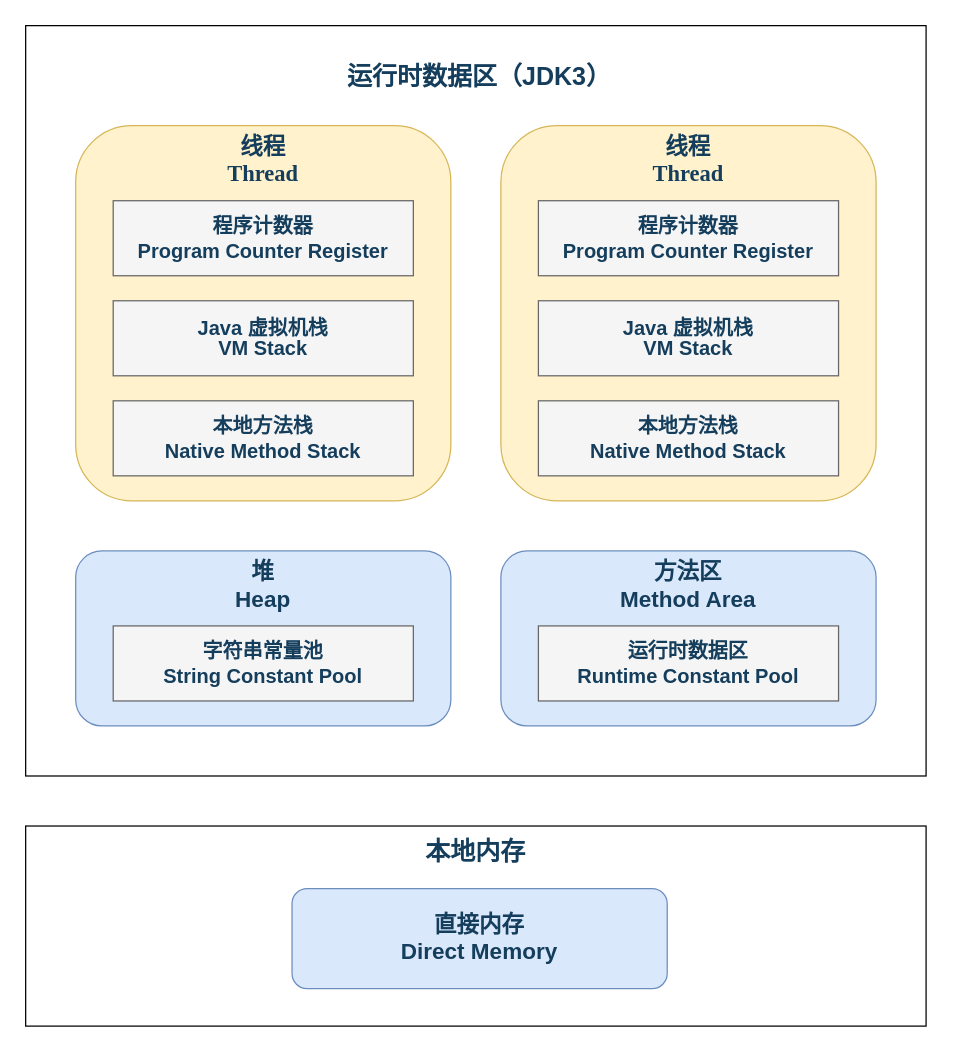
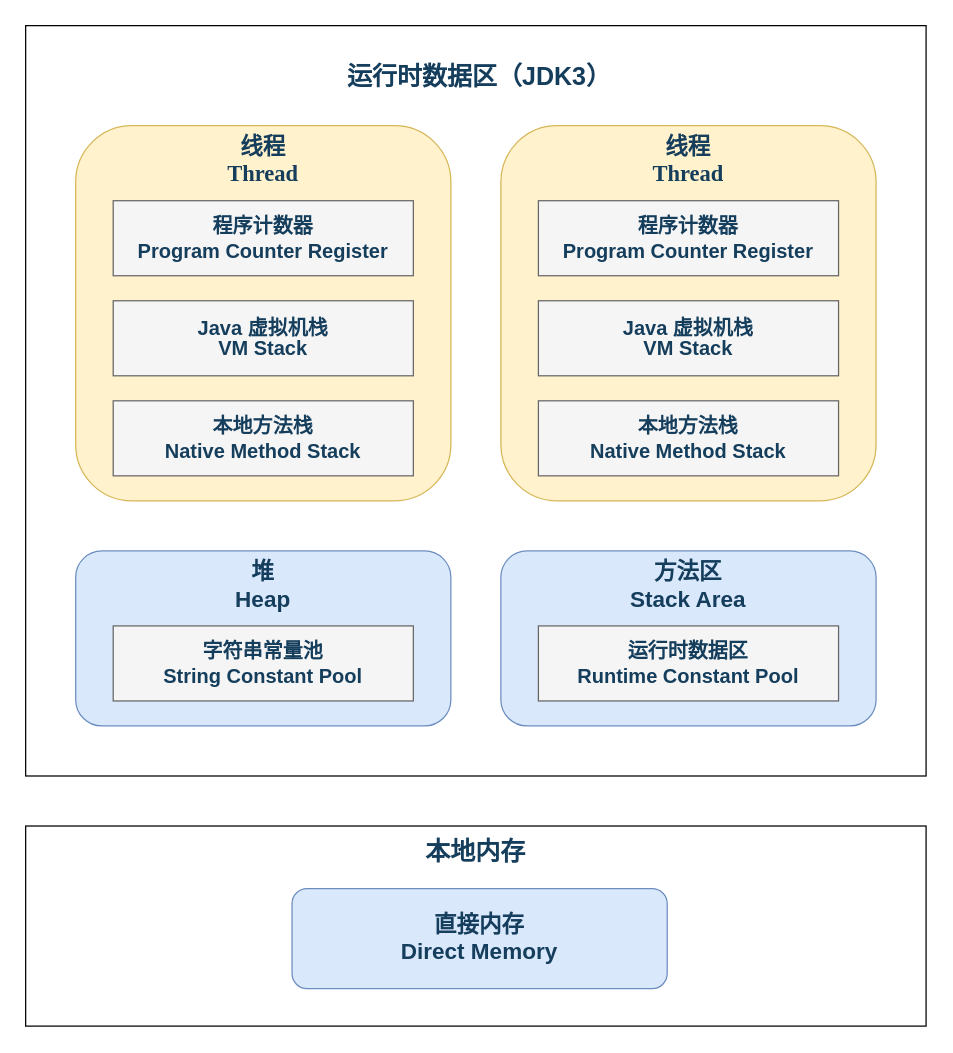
- <mxCell id="4" value="&lt;div style=&quot;border-color: var(--border-color); font-size: 18px; font-weight: 700;&quot;&gt;方法区&lt;/div&gt;&lt;div style=&quot;border-color: var(--border-color); font-size: 18px; font-weight: 700;&quot;&gt;Method Area&lt;/div&gt;" style="rounded=1;whiteSpace=wrap;html=1;fillColor=#dae8fc;strokeColor=#6c8ebf;container=0;shadow=0;fontSize=16;verticalAlign=top;fontColor=#153E5D;" parent="1" vertex="1"><mxGeometry x="400" y="440" width="300" height="140" as="geometry" /></mxCell>
+ <mxCell id="4" value="&lt;div style=&quot;border-color: var(--border-color); font-size: 18px; font-weight: 700;&quot;&gt;方法区&lt;/div&gt;&lt;div style=&quot;border-color: var(--border-color); font-size: 18px; font-weight: 700;&quot;&gt;Stack Area&lt;/div&gt;" style="rounded=1;whiteSpace=wrap;html=1;fillColor=#dae8fc;strokeColor=#6c8ebf;container=0;shadow=0;fontSize=16;verticalAlign=top;fontColor=#153E5D;" parent="1" vertex="1"><mxGeometry x="400" y="440" width="300" height="140" as="geometry" /></mxCell>
